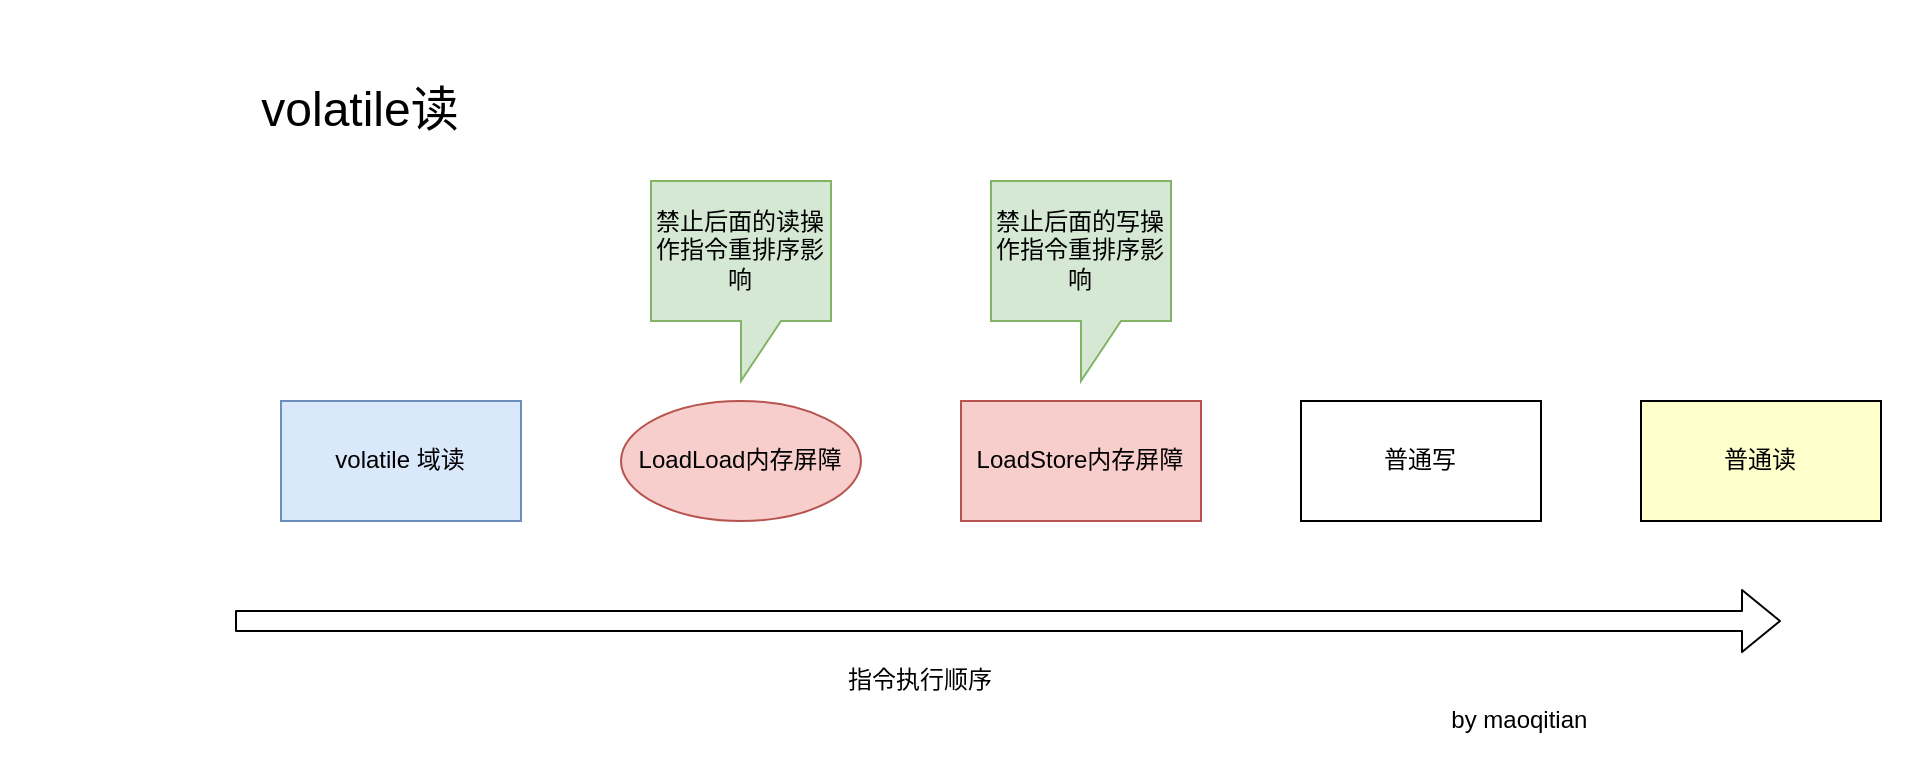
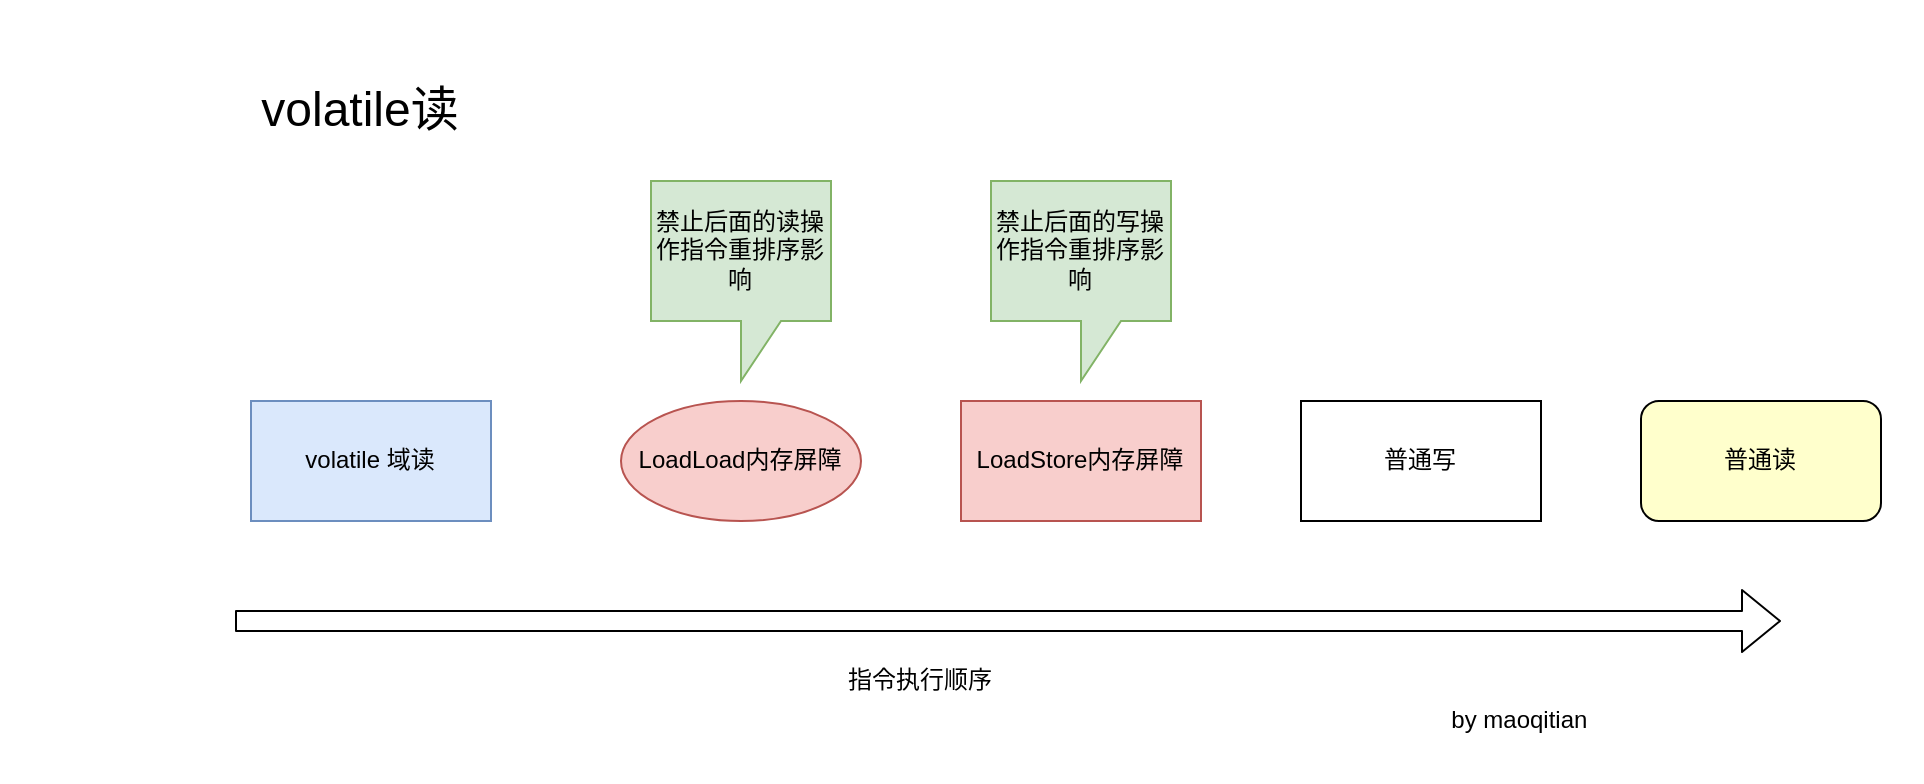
- <mxCell id="5" value="volatile 域读" style="rounded=0;whiteSpace=wrap;html=1;fillColor=#dae8fc;strokeColor=#6c8ebf;" parent="1" vertex="1"><mxGeometry x="140" y="200" width="120" height="60" as="geometry" /></mxCell>
+ <mxCell id="5" value="volatile 域读" style="rounded=0;whiteSpace=wrap;html=1;fillColor=#dae8fc;strokeColor=#6c8ebf;" parent="1" vertex="1"><mxGeometry x="125" y="200" width="120" height="60" as="geometry" /></mxCell>
- <mxCell id="2" value="普通读" style="rounded=0;whiteSpace=wrap;html=1;fillColor=#FFFFCC;" parent="1" vertex="1"><mxGeometry x="820" y="200" width="120" height="60" as="geometry" /></mxCell>
+ <mxCell id="2" value="普通读" style="whiteSpace=wrap;html=1;fillColor=#FFFFCC;rounded=1;" parent="1" vertex="1"><mxGeometry x="820" y="200" width="120" height="60" as="geometry" /></mxCell>
